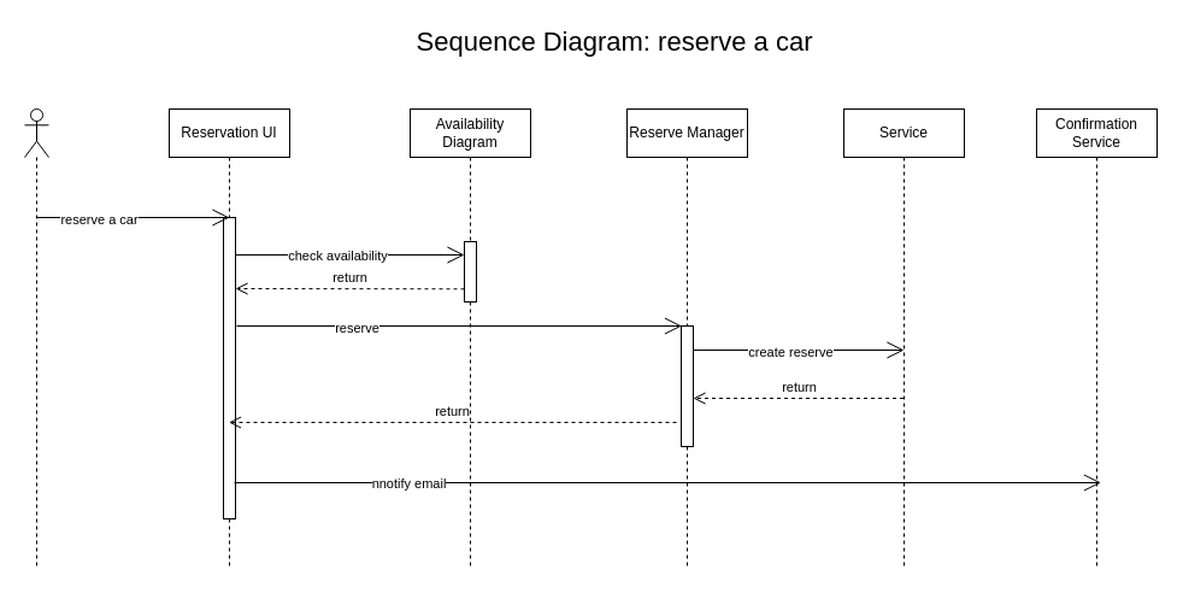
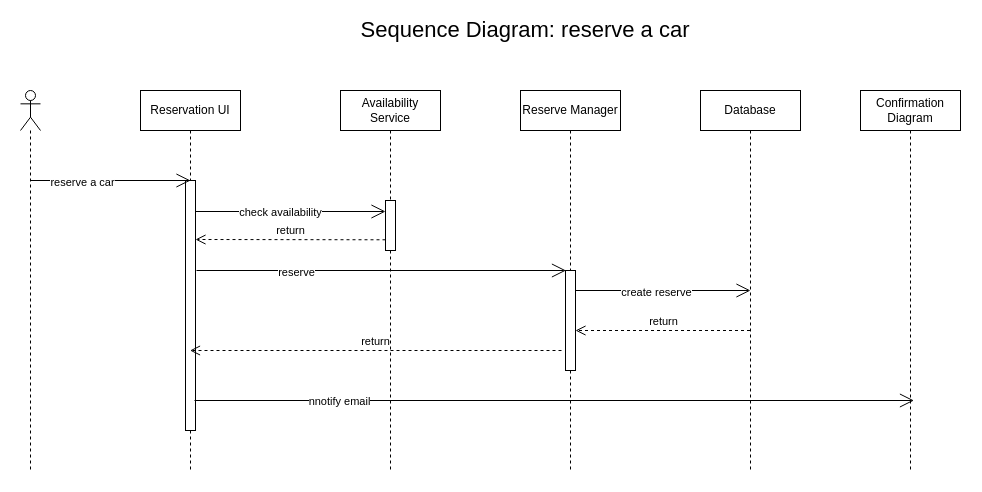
- <mxCell id="3" value="Sequence Diagram: reserve a car" style="text;html=1;align=center;verticalAlign=middle;whiteSpace=wrap;rounded=0;fontSize=22;" vertex="1" parent="1"><mxGeometry x="290" y="20" width="440" height="30" as="geometry" /></mxCell>
+ <mxCell id="3" value="Sequence Diagram: reserve a car" style="text;html=1;align=center;verticalAlign=middle;whiteSpace=wrap;rounded=0;fontSize=22;" vertex="1" parent="1"><mxGeometry x="305" y="15" width="440" height="30" as="geometry" /></mxCell>
- <mxCell id="6" value="Availability Diagram" style="shape=umlLifeline;perimeter=lifelinePerimeter;whiteSpace=wrap;html=1;container=1;dropTarget=0;collapsible=0;recursiveResize=0;outlineConnect=0;portConstraint=eastwest;newEdgeStyle={&quot;curved&quot;:0,&quot;rounded&quot;:0};" vertex="1" parent="1"><mxGeometry x="340" y="90" width="100" height="380" as="geometry" /></mxCell>
+ <mxCell id="6" value="Availability Service" style="shape=umlLifeline;perimeter=lifelinePerimeter;whiteSpace=wrap;html=1;container=1;dropTarget=0;collapsible=0;recursiveResize=0;outlineConnect=0;portConstraint=eastwest;newEdgeStyle={&quot;curved&quot;:0,&quot;rounded&quot;:0};" vertex="1" parent="1"><mxGeometry x="340" y="90" width="100" height="380" as="geometry" /></mxCell>
- <mxCell id="10" value="Service" style="shape=umlLifeline;perimeter=lifelinePerimeter;whiteSpace=wrap;html=1;container=1;dropTarget=0;collapsible=0;recursiveResize=0;outlineConnect=0;portConstraint=eastwest;newEdgeStyle={&quot;curved&quot;:0,&quot;rounded&quot;:0};" vertex="1" parent="1"><mxGeometry x="700" y="90" width="100" height="380" as="geometry" /></mxCell>
+ <mxCell id="10" value="Database" style="shape=umlLifeline;perimeter=lifelinePerimeter;whiteSpace=wrap;html=1;container=1;dropTarget=0;collapsible=0;recursiveResize=0;outlineConnect=0;portConstraint=eastwest;newEdgeStyle={&quot;curved&quot;:0,&quot;rounded&quot;:0};" vertex="1" parent="1"><mxGeometry x="700" y="90" width="100" height="380" as="geometry" /></mxCell>
- <mxCell id="11" value="Confirmation Service" style="shape=umlLifeline;perimeter=lifelinePerimeter;whiteSpace=wrap;html=1;container=1;dropTarget=0;collapsible=0;recursiveResize=0;outlineConnect=0;portConstraint=eastwest;newEdgeStyle={&quot;curved&quot;:0,&quot;rounded&quot;:0};" vertex="1" parent="1"><mxGeometry x="860" y="90" width="100" height="380" as="geometry" /></mxCell>
+ <mxCell id="11" value="Confirmation Diagram" style="shape=umlLifeline;perimeter=lifelinePerimeter;whiteSpace=wrap;html=1;container=1;dropTarget=0;collapsible=0;recursiveResize=0;outlineConnect=0;portConstraint=eastwest;newEdgeStyle={&quot;curved&quot;:0,&quot;rounded&quot;:0};" vertex="1" parent="1"><mxGeometry x="860" y="90" width="100" height="380" as="geometry" /></mxCell>
